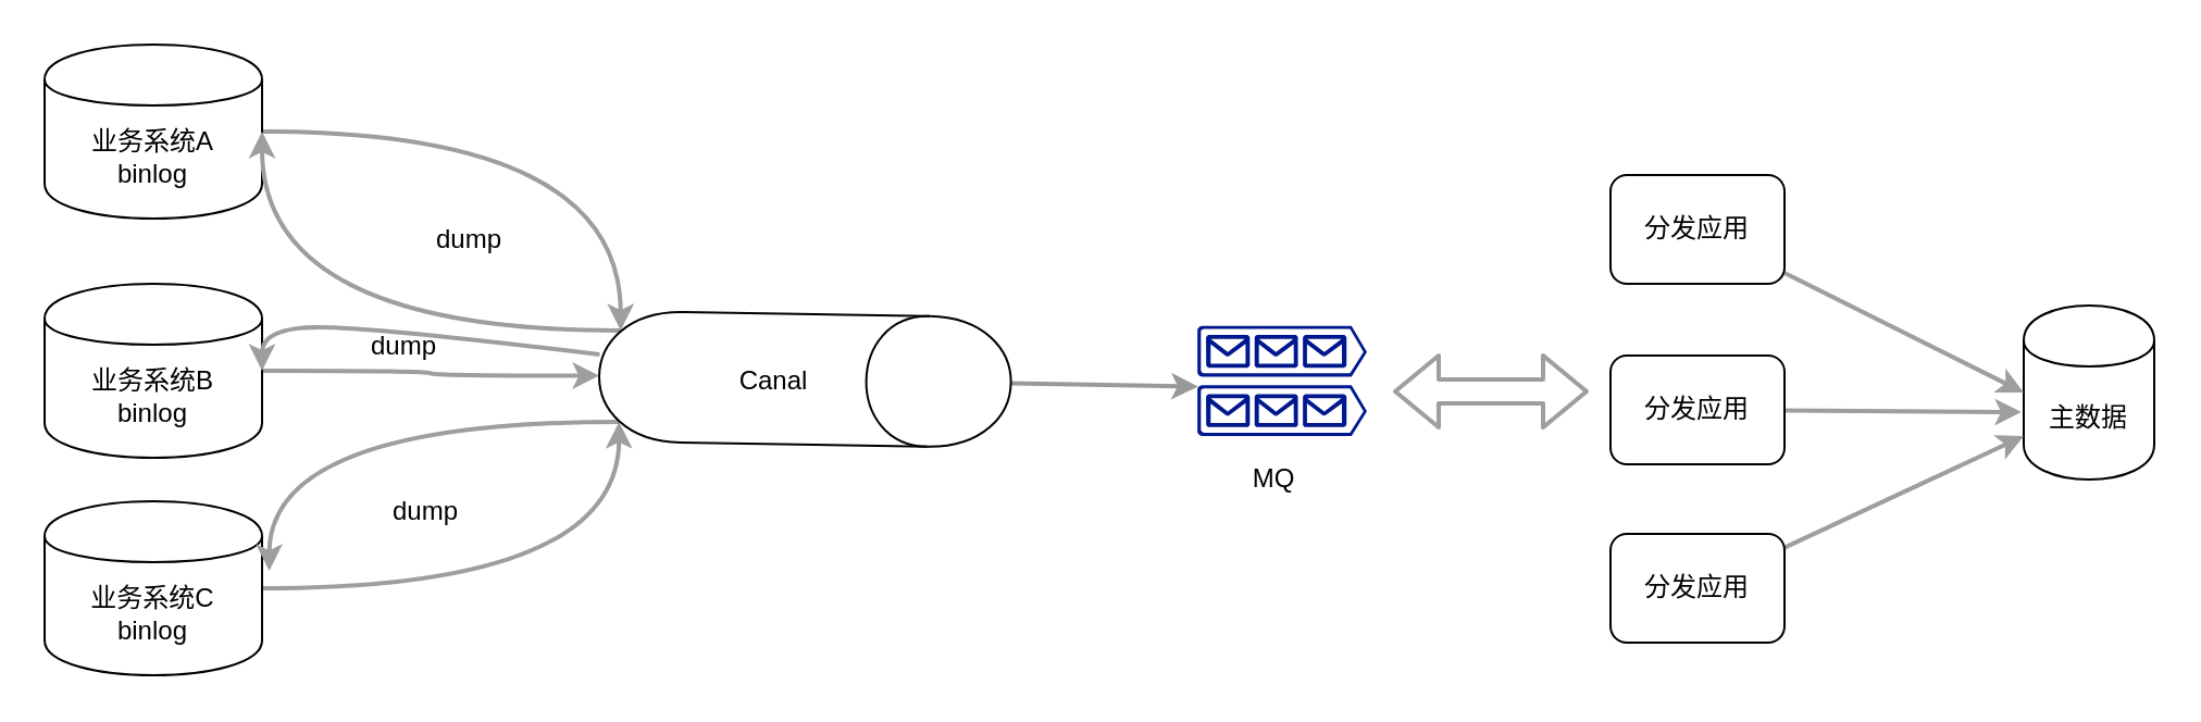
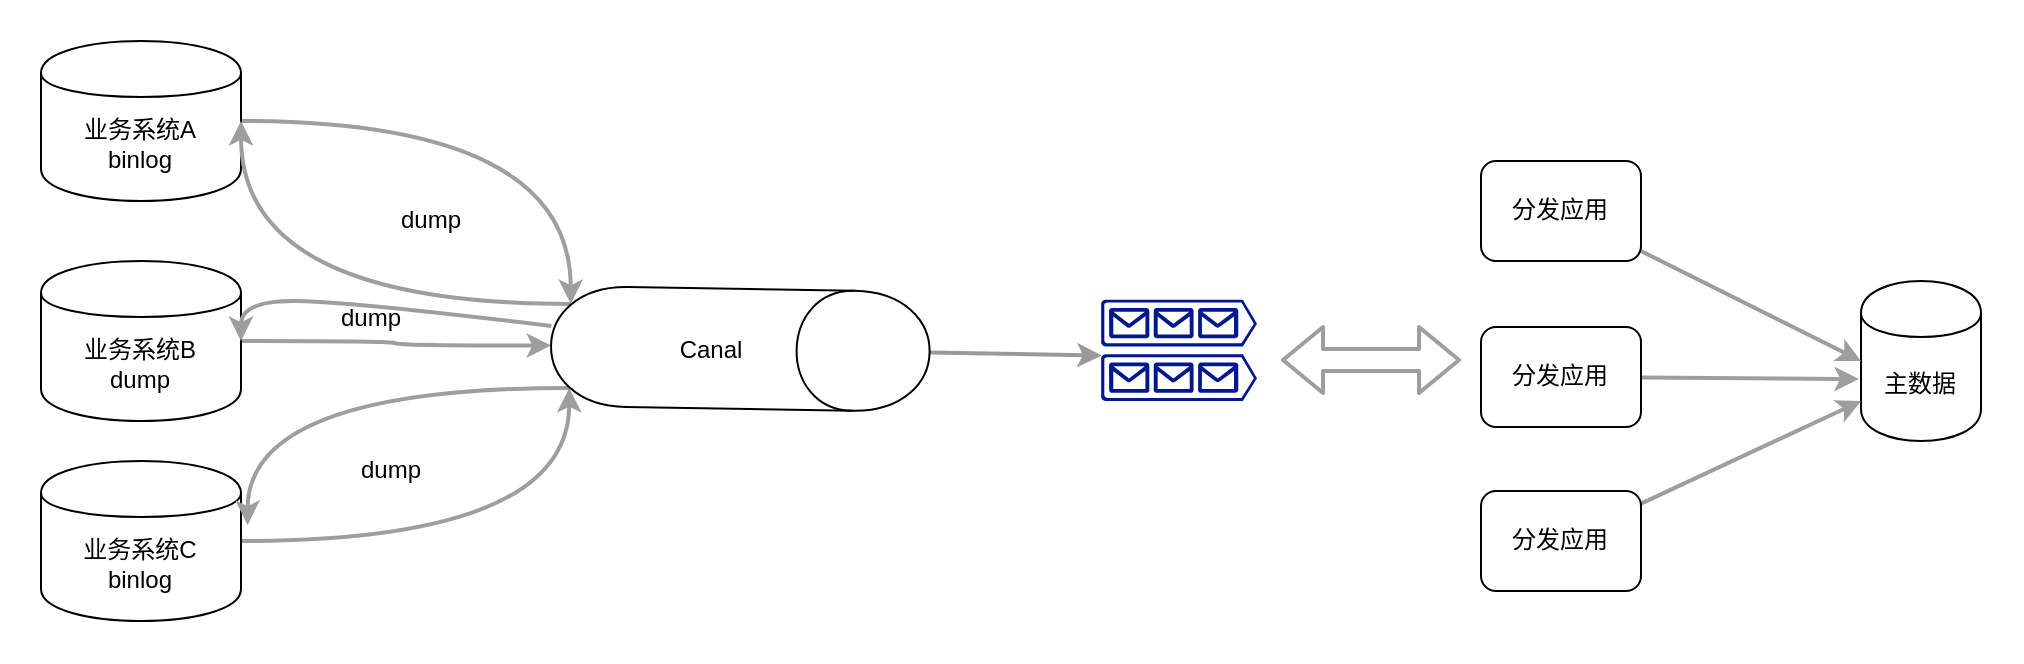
- <mxCell id="7" value="业务系统B&lt;br&gt;binlog" style="shape=cylinder;whiteSpace=wrap;html=1;boundedLbl=1;backgroundOutline=1;" vertex="1" parent="1"><mxGeometry x="20" y="130" width="100" height="80" as="geometry" /></mxCell>
+ <mxCell id="7" value="业务系统B&lt;br&gt;dump" style="shape=cylinder;whiteSpace=wrap;html=1;boundedLbl=1;backgroundOutline=1;" vertex="1" parent="1"><mxGeometry x="20" y="130" width="100" height="80" as="geometry" /></mxCell>
- <mxCell id="14" value="MQ" style="text;html=1;align=center;verticalAlign=middle;resizable=0;points=[];autosize=1;" vertex="1" parent="1"><mxGeometry x="570" y="210" width="30" height="20" as="geometry" /></mxCell>
